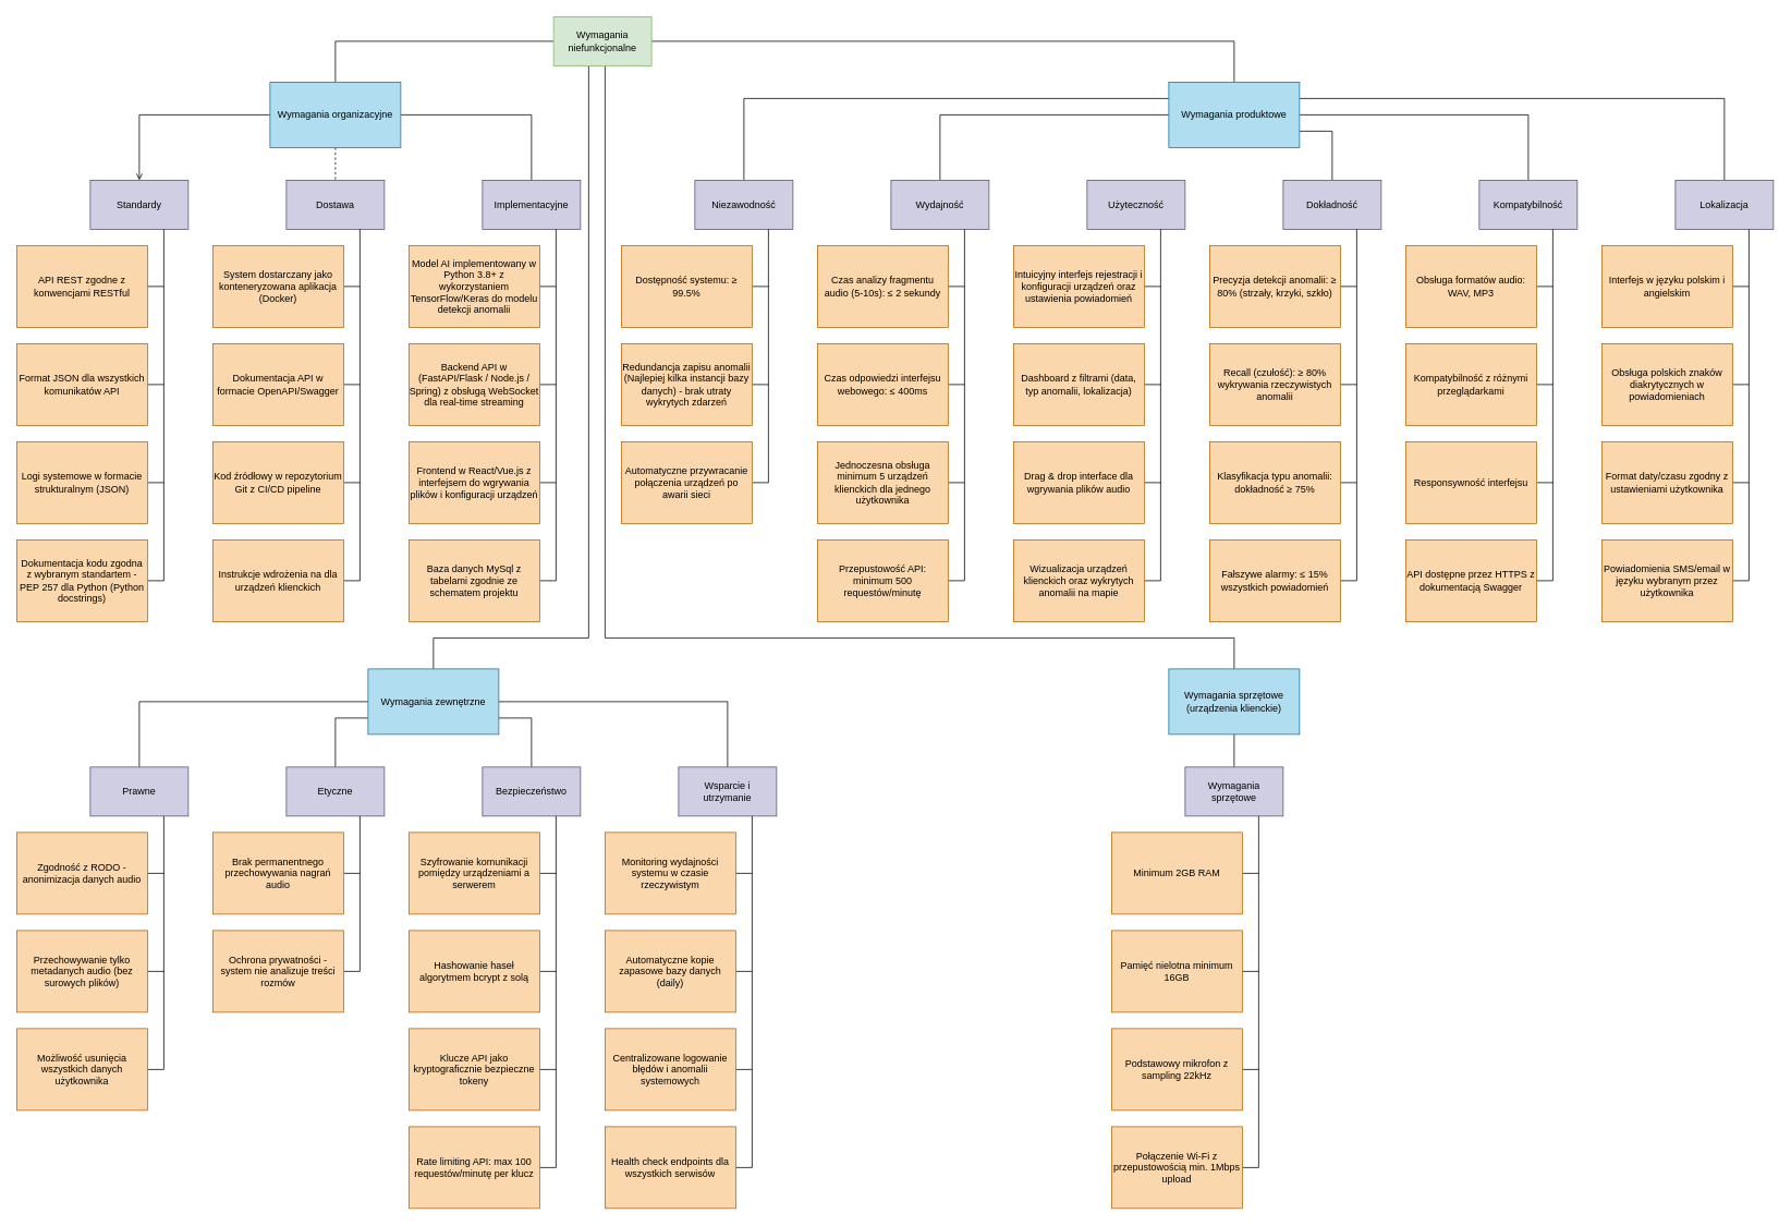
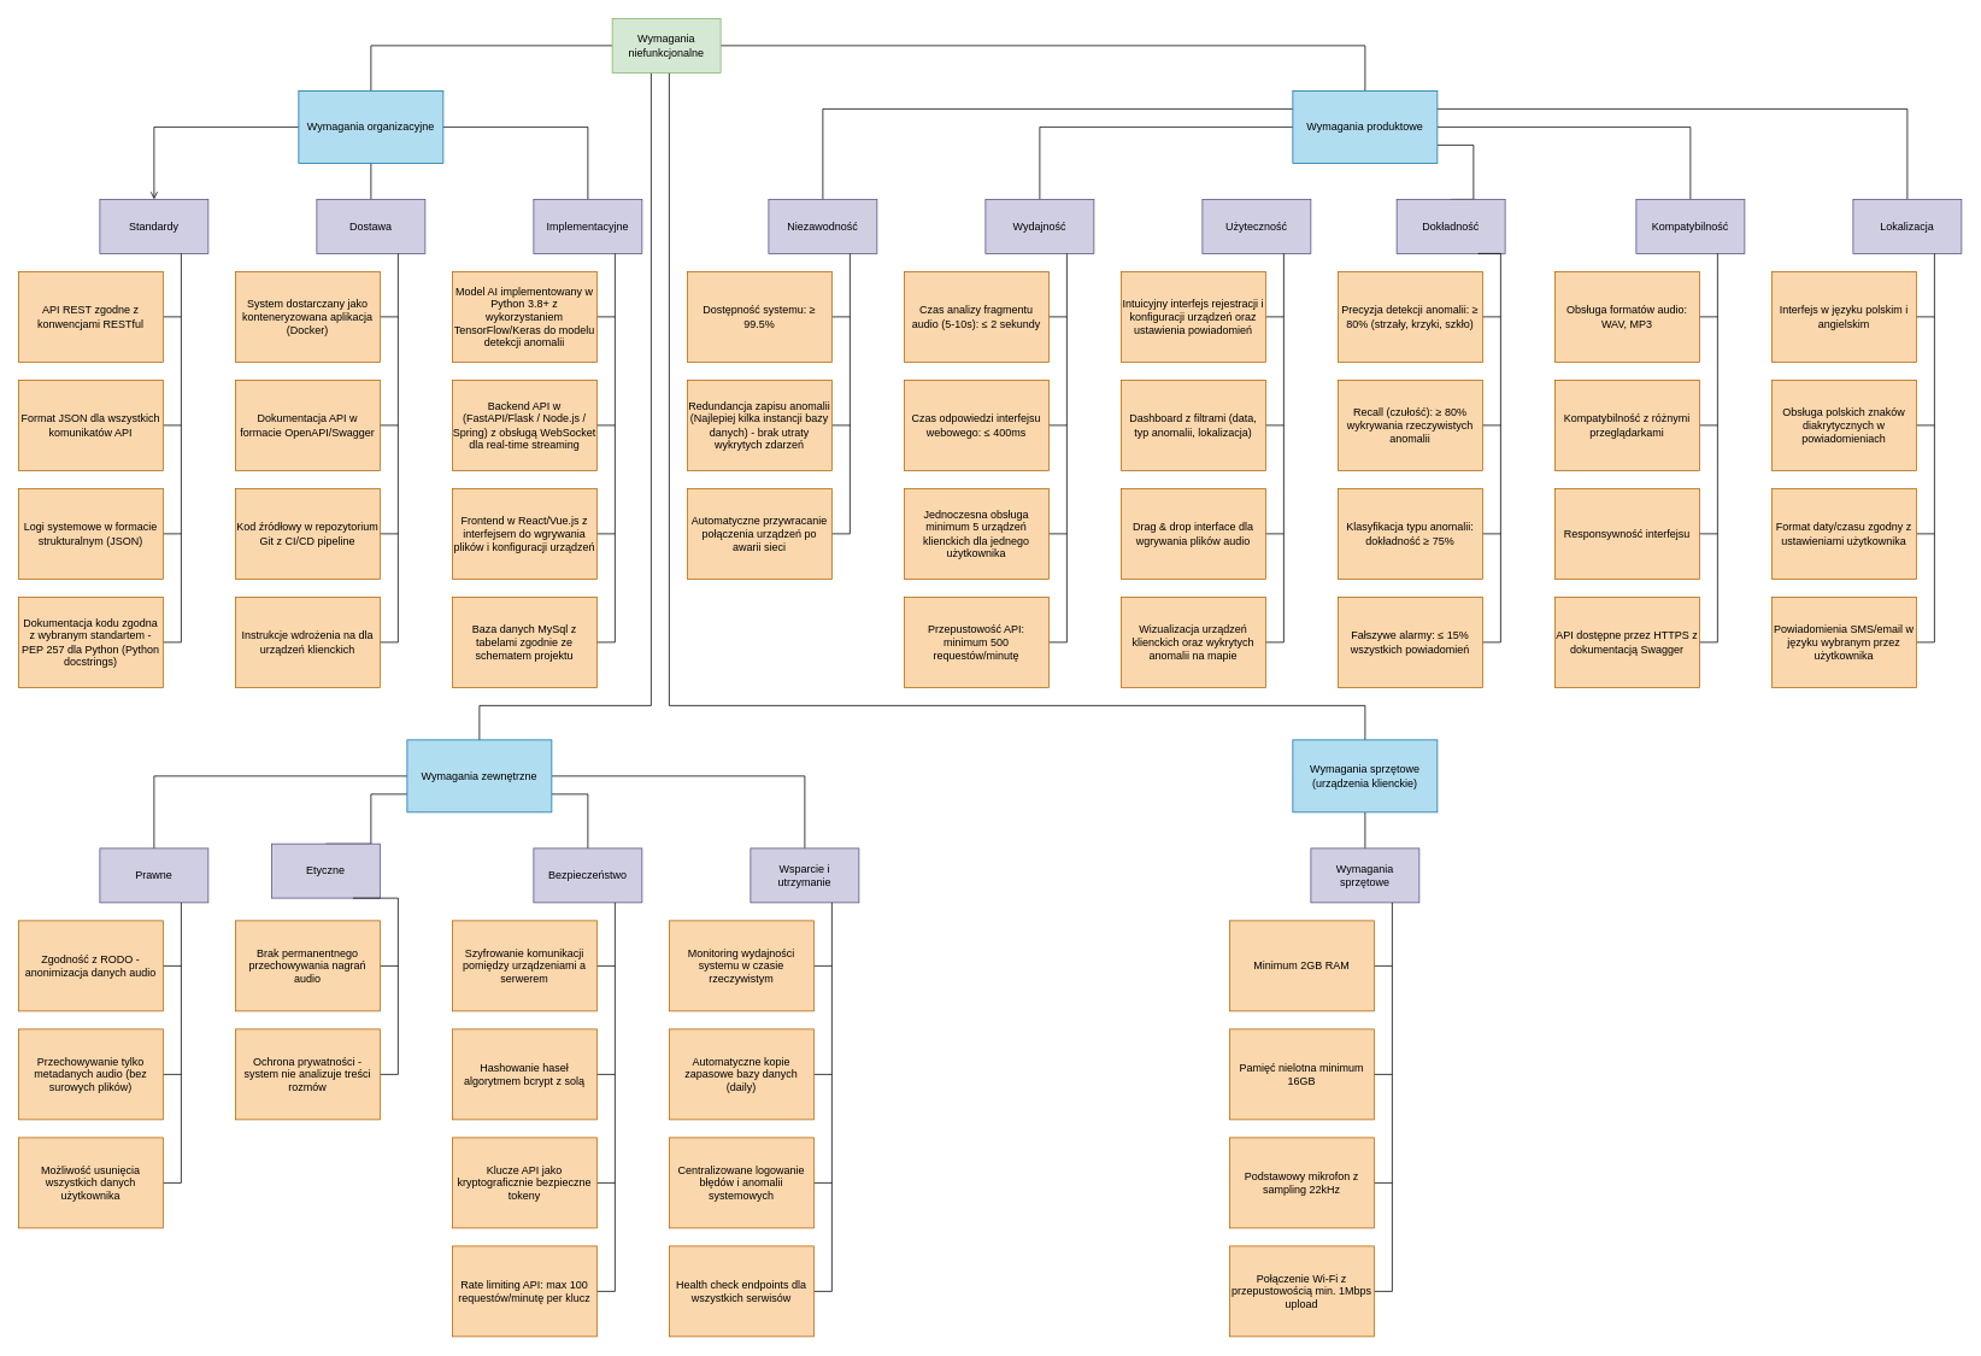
- <mxCell id="7" style="edgeStyle=orthogonalEdgeStyle;rounded=0;orthogonalLoop=1;jettySize=auto;html=1;entryX=0.5;entryY=0;entryDx=0;entryDy=0;endArrow=none;startFill=0;dashed=1;" edge="1" parent="1" source="10" target="20"><mxGeometry relative="1" as="geometry" /></mxCell>
+ <mxCell id="7" style="edgeStyle=orthogonalEdgeStyle;rounded=0;orthogonalLoop=1;jettySize=auto;html=1;entryX=0.5;entryY=0;entryDx=0;entryDy=0;endArrow=none;startFill=0;" edge="1" parent="1" source="10" target="20"><mxGeometry relative="1" as="geometry" /></mxCell>
- <mxCell id="69" value="Dokładność" style="rounded=0;whiteSpace=wrap;html=1;fillColor=#d0cee2;strokeColor=#56517e;" vertex="1" parent="1"><mxGeometry x="1570" y="220" width="120" height="60" as="geometry" /></mxCell>
+ <mxCell id="69" value="Dokładność" style="rounded=0;whiteSpace=wrap;html=1;fillColor=#d0cee2;strokeColor=#56517e;" vertex="1" parent="1"><mxGeometry x="1545" y="220" width="120" height="60" as="geometry" /></mxCell>
- <mxCell id="101" value="Etyczne" style="rounded=0;whiteSpace=wrap;html=1;fillColor=#d0cee2;strokeColor=#56517e;" vertex="1" parent="1"><mxGeometry x="350" y="938" width="120" height="60" as="geometry" /></mxCell>
+ <mxCell id="101" value="Etyczne" style="rounded=0;whiteSpace=wrap;html=1;fillColor=#d0cee2;strokeColor=#56517e;" vertex="1" parent="1"><mxGeometry x="300" y="933" width="120" height="60" as="geometry" /></mxCell>
